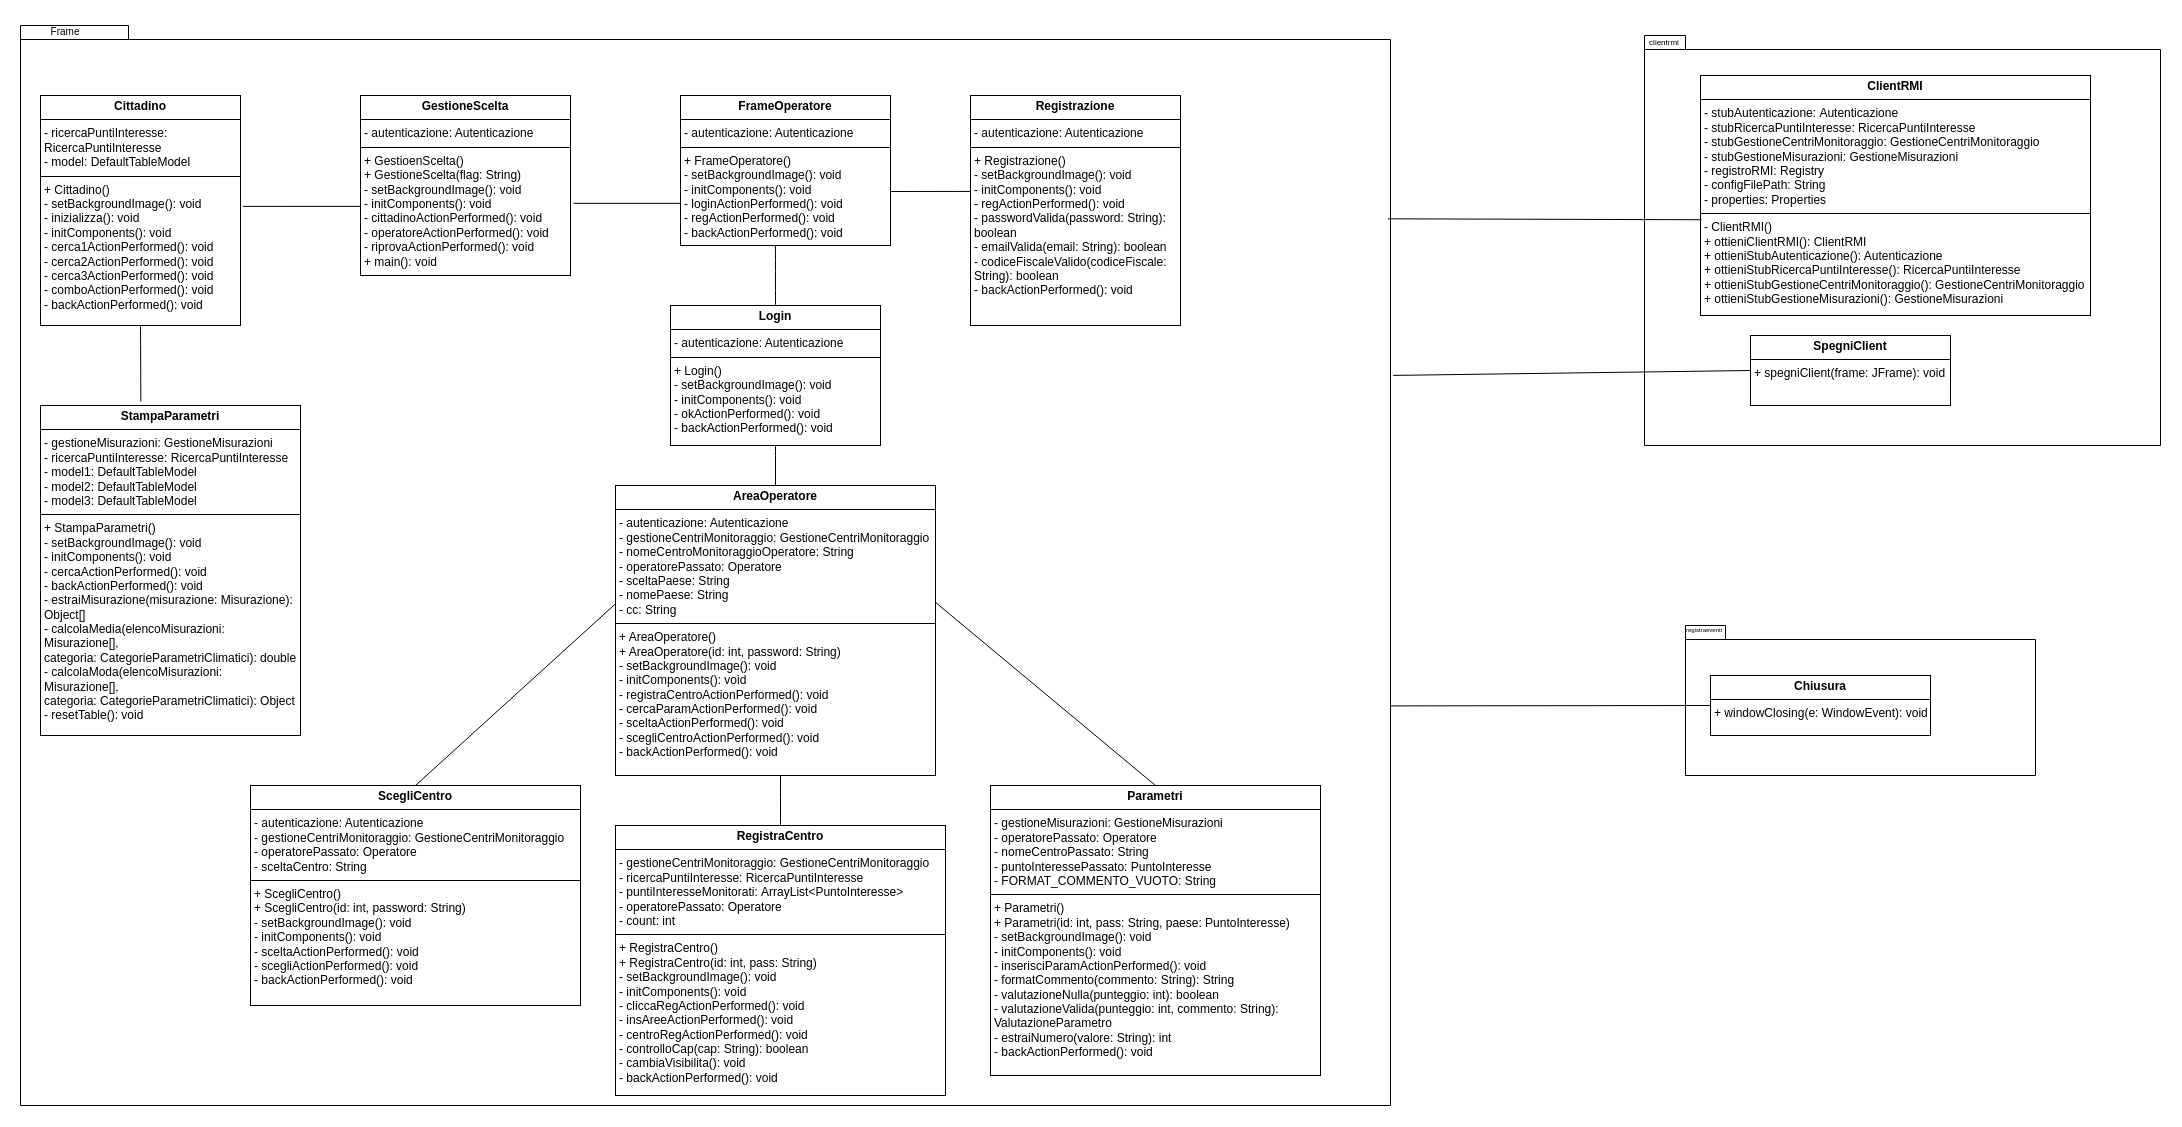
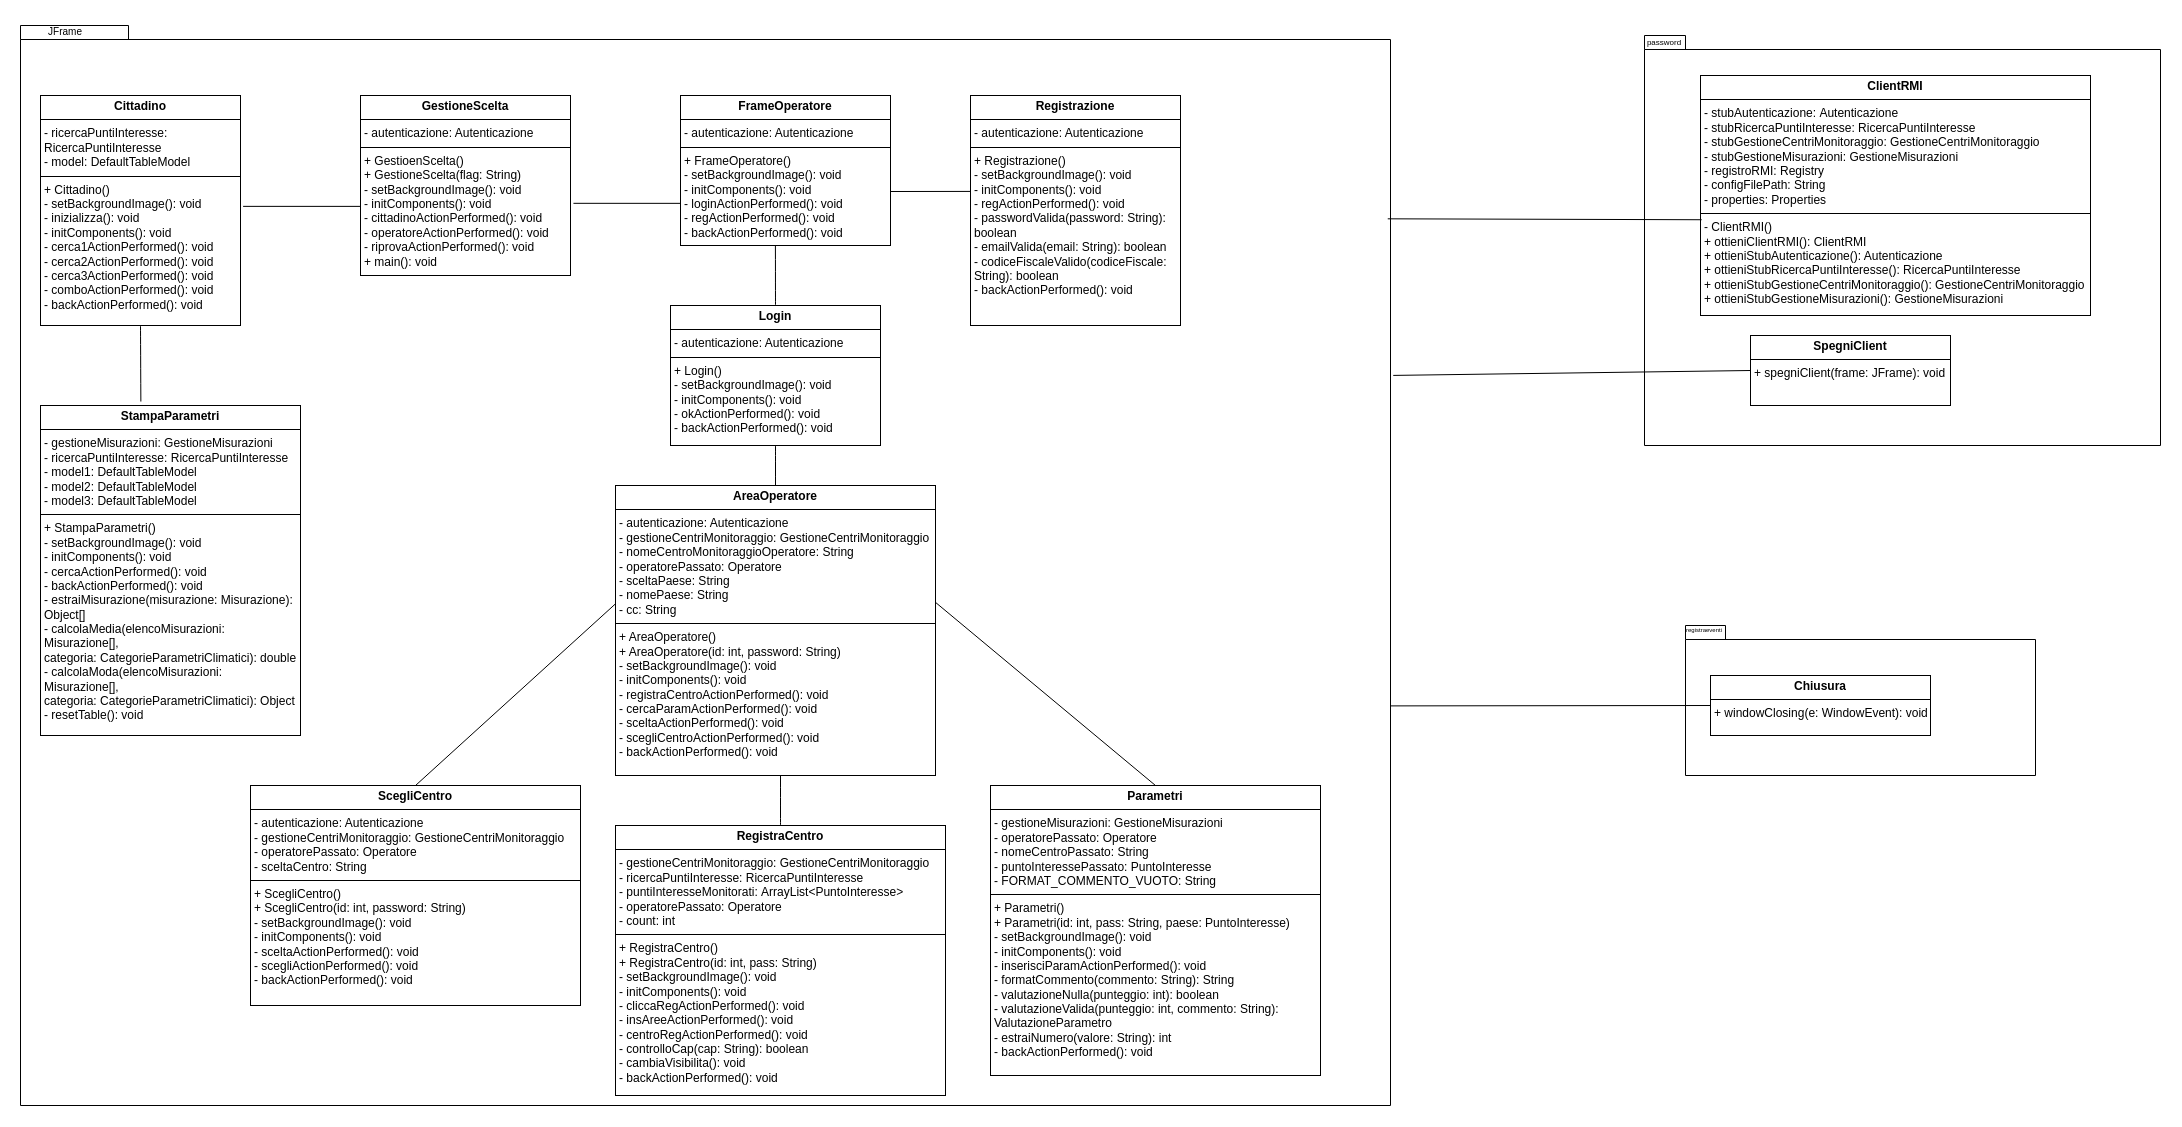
- <mxCell id="5" value="Frame" style="text;html=1;align=center;verticalAlign=bottom;whiteSpace=wrap;rounded=0;fontSize=10;" parent="1" vertex="1"><mxGeometry x="40" y="20" width="50" height="20" as="geometry" /></mxCell>
+ <mxCell id="5" value="JFrame" style="text;html=1;align=center;verticalAlign=bottom;whiteSpace=wrap;rounded=0;fontSize=10;" parent="1" vertex="1"><mxGeometry x="40" y="20" width="50" height="20" as="geometry" /></mxCell>
- <mxCell id="8" value="clientrmi" style="text;html=1;align=center;verticalAlign=bottom;whiteSpace=wrap;rounded=0;fontSize=8;" parent="1" vertex="1"><mxGeometry x="1644" y="40" width="40" height="10" as="geometry" /></mxCell>
+ <mxCell id="8" value="password" style="text;html=1;align=center;verticalAlign=bottom;whiteSpace=wrap;rounded=0;fontSize=8;" parent="1" vertex="1"><mxGeometry x="1644" y="40" width="40" height="10" as="geometry" /></mxCell>
